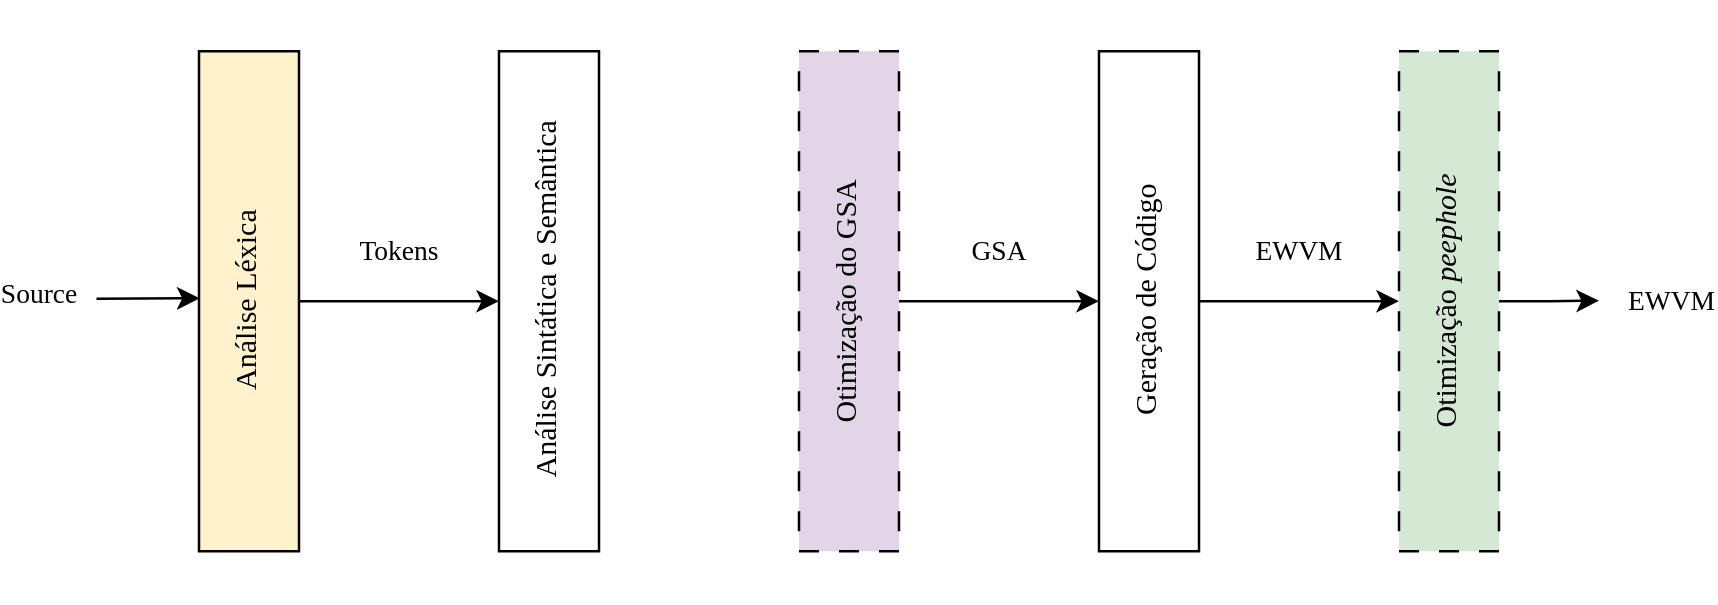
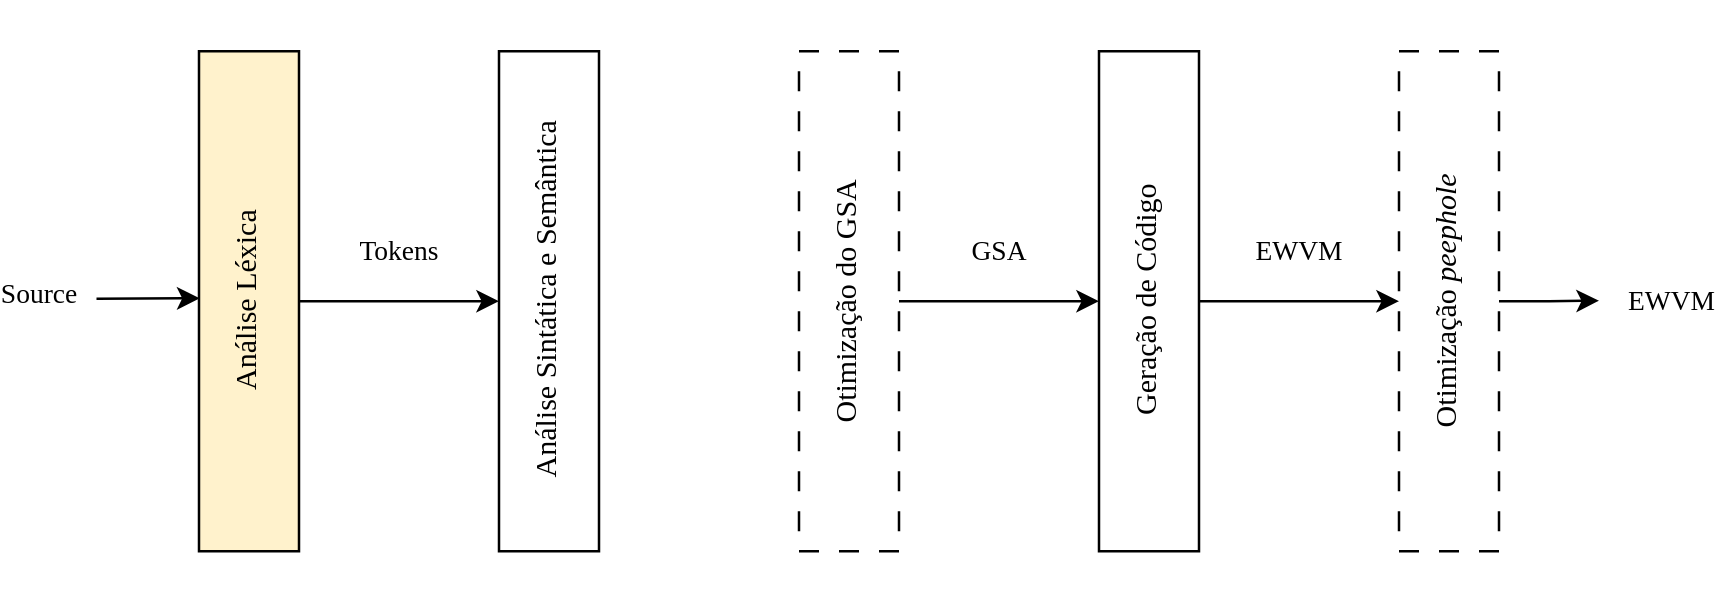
- <mxCell id="6" value="&lt;div&gt;Otimização do GSA&lt;/div&gt;" style="rounded=0;whiteSpace=wrap;html=1;textDirection=vertical-rl;fontFamily=CMU Serif;rotation=-180;dashed=1;dashPattern=8 8;fillColor=#e1d5e7;" vertex="1" parent="1"><mxGeometry x="301" y="20" width="40" height="200" as="geometry" /></mxCell>
+ <mxCell id="6" value="&lt;div&gt;Otimização do GSA&lt;/div&gt;" style="rounded=0;whiteSpace=wrap;html=1;textDirection=vertical-rl;fontFamily=CMU Serif;rotation=-180;dashed=1;dashPattern=8 8;" vertex="1" parent="1"><mxGeometry x="301" y="20" width="40" height="200" as="geometry" /></mxCell>
- <mxCell id="11" value="Otimização&amp;nbsp;&lt;i&gt;peephole&lt;/i&gt;" style="rounded=0;whiteSpace=wrap;html=1;textDirection=vertical-rl;fontFamily=CMU Serif;rotation=-180;dashed=1;dashPattern=8 8;fillColor=#d5e8d4;" vertex="1" parent="1"><mxGeometry x="541" y="20" width="40" height="200" as="geometry" /></mxCell>
+ <mxCell id="11" value="Otimização&amp;nbsp;&lt;i&gt;peephole&lt;/i&gt;" style="rounded=0;whiteSpace=wrap;html=1;textDirection=vertical-rl;fontFamily=CMU Serif;rotation=-180;dashed=1;dashPattern=8 8;" vertex="1" parent="1"><mxGeometry x="541" y="20" width="40" height="200" as="geometry" /></mxCell>
